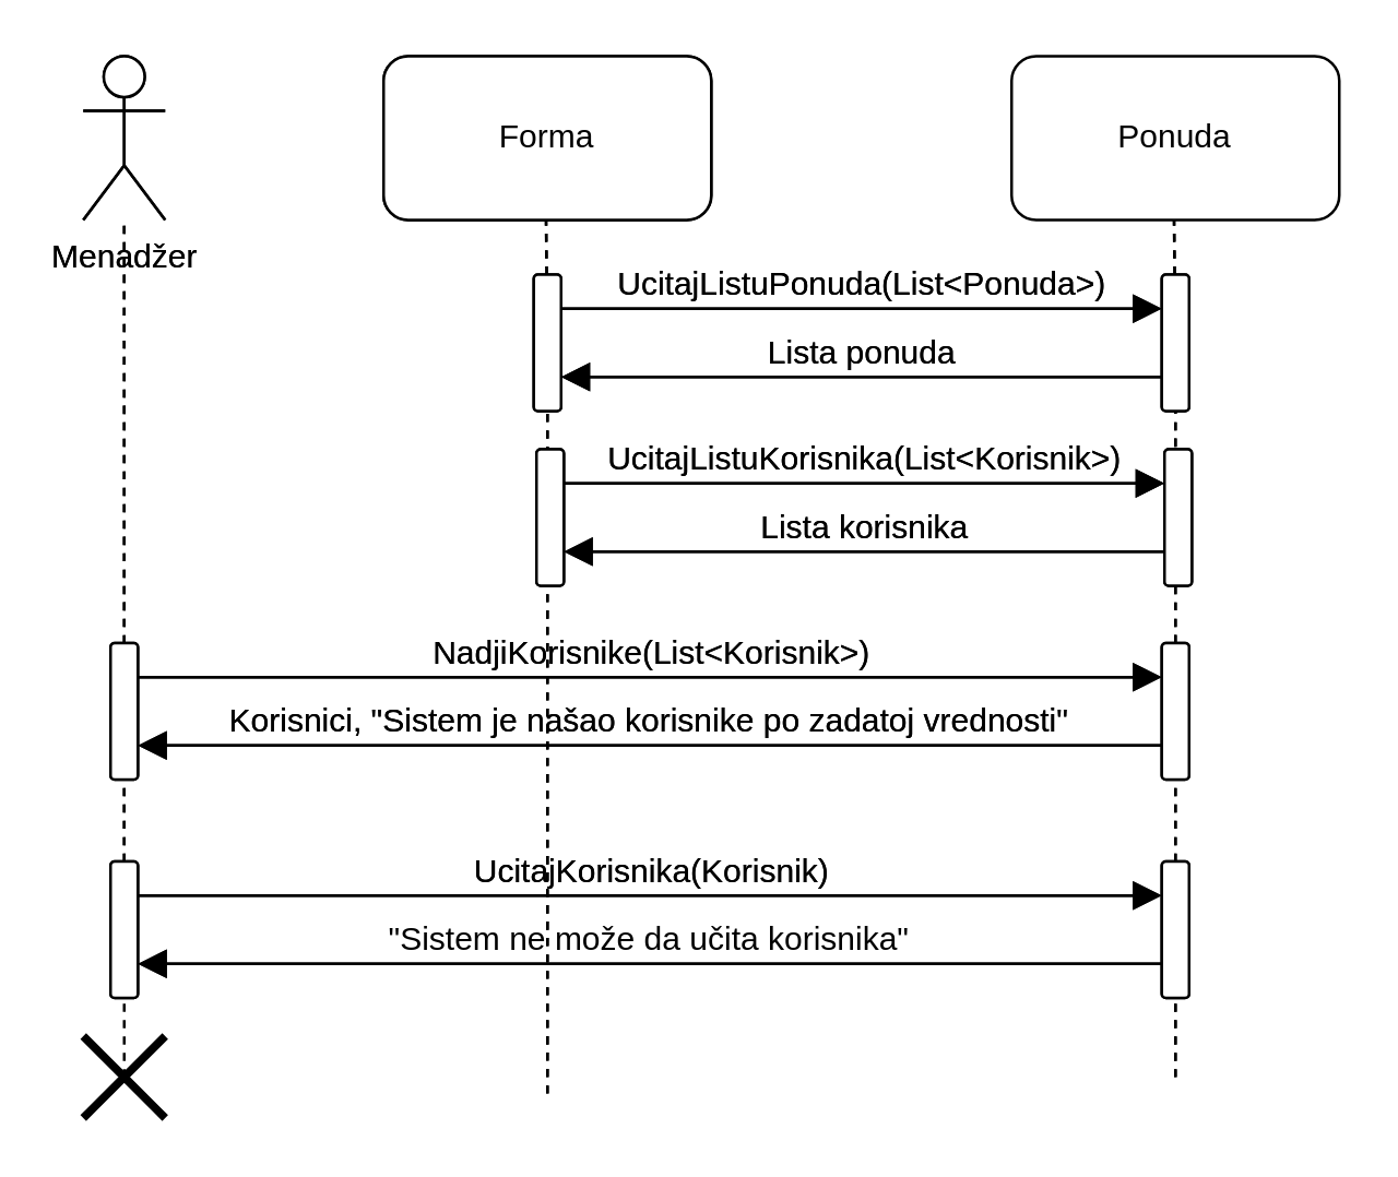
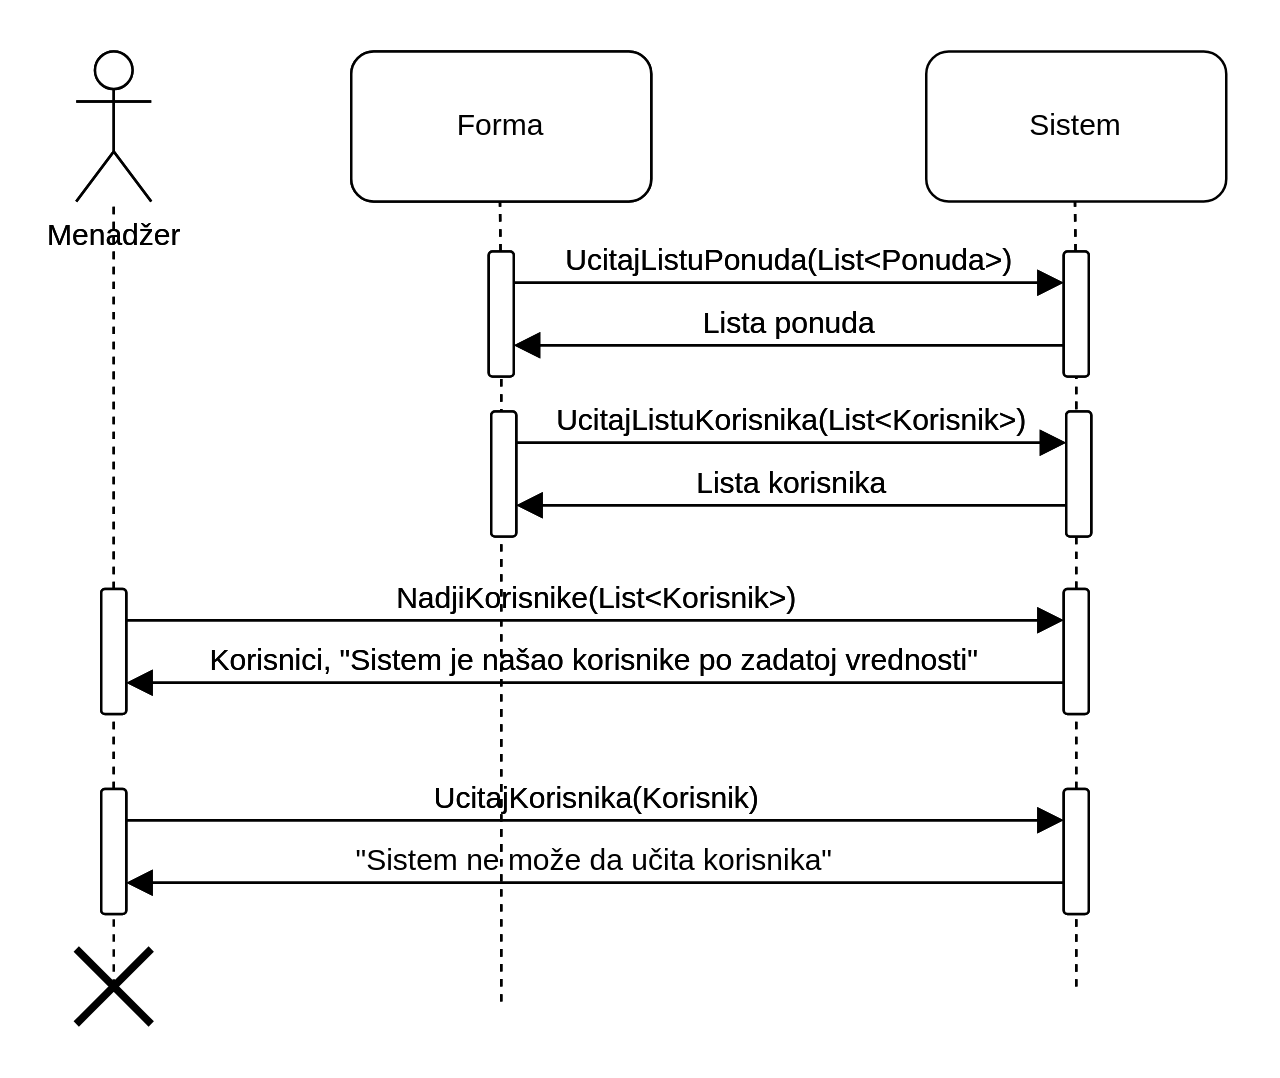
- <mxCell id="5" value="Ponuda" style="rounded=1;whiteSpace=wrap;html=1;" parent="1" vertex="1"><mxGeometry x="370" y="20" width="120" height="60" as="geometry" /></mxCell>
+ <mxCell id="5" value="Sistem" style="rounded=1;whiteSpace=wrap;html=1;" parent="1" vertex="1"><mxGeometry x="370" y="20" width="120" height="60" as="geometry" /></mxCell>
